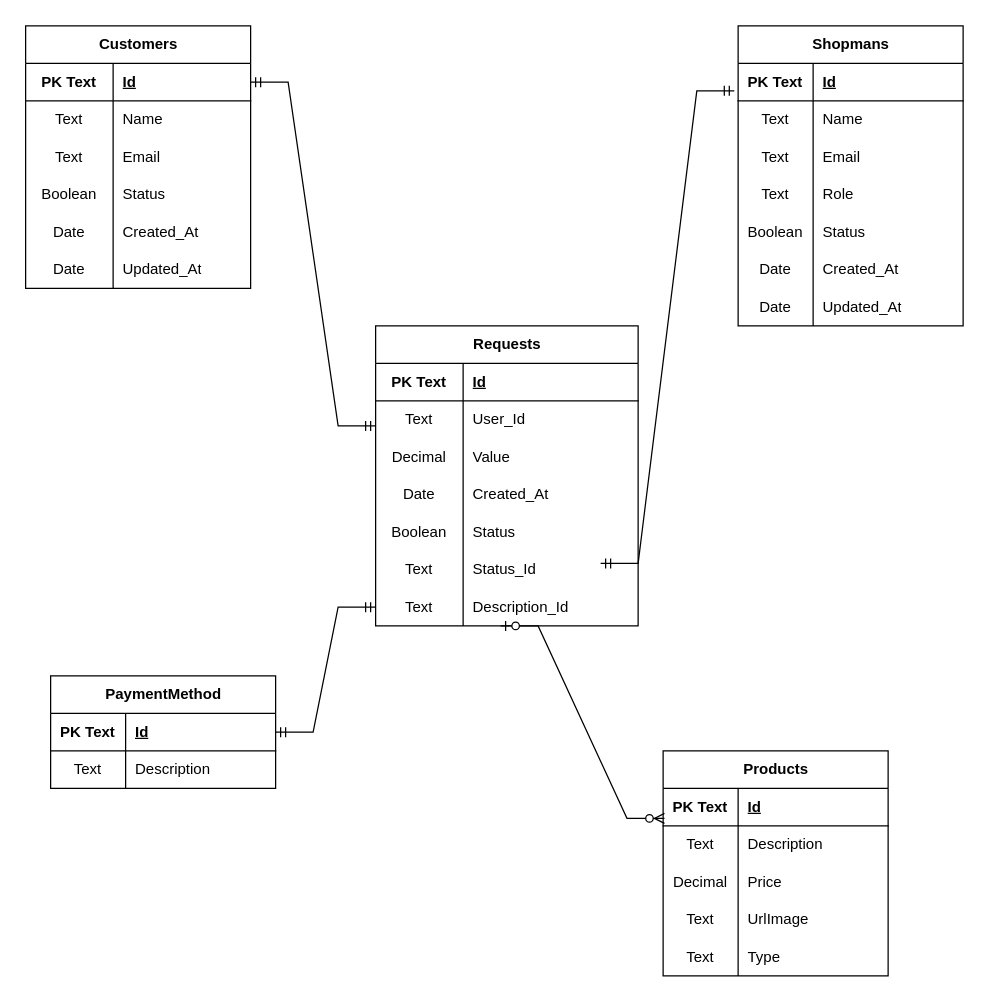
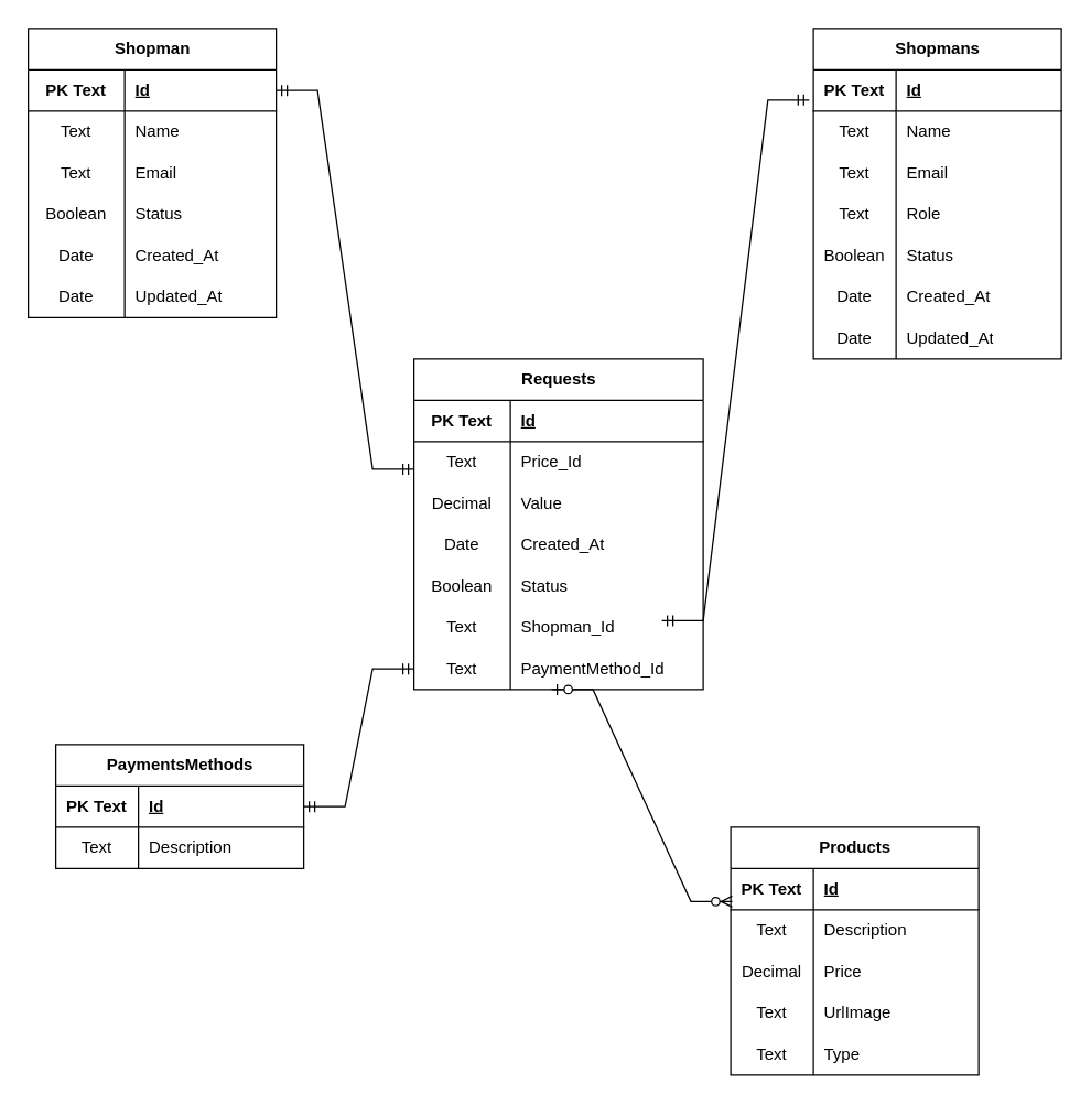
- <mxCell id="2" value="Customers" style="shape=table;startSize=30;container=1;collapsible=1;childLayout=tableLayout;fixedRows=1;rowLines=0;fontStyle=1;align=center;resizeLast=1;html=1;" parent="1" vertex="1"><mxGeometry x="20" y="20" width="180" height="210" as="geometry" /></mxCell>
+ <mxCell id="2" value="Shopman" style="shape=table;startSize=30;container=1;collapsible=1;childLayout=tableLayout;fixedRows=1;rowLines=0;fontStyle=1;align=center;resizeLast=1;html=1;" parent="1" vertex="1"><mxGeometry x="20" y="20" width="180" height="210" as="geometry" /></mxCell>
- <mxCell id="72" value="User_Id" style="shape=partialRectangle;connectable=0;fillColor=none;top=0;left=0;bottom=0;right=0;align=left;spacingLeft=6;overflow=hidden;whiteSpace=wrap;html=1;" parent="70" vertex="1"><mxGeometry x="70" width="140" height="30" as="geometry"><mxRectangle width="140" height="30" as="alternateBounds" /></mxGeometry></mxCell>
+ <mxCell id="72" value="Price_Id" style="shape=partialRectangle;connectable=0;fillColor=none;top=0;left=0;bottom=0;right=0;align=left;spacingLeft=6;overflow=hidden;whiteSpace=wrap;html=1;" parent="70" vertex="1"><mxGeometry x="70" width="140" height="30" as="geometry"><mxRectangle width="140" height="30" as="alternateBounds" /></mxGeometry></mxCell>
- <mxCell id="84" value="Status_Id" style="shape=partialRectangle;connectable=0;fillColor=none;top=0;left=0;bottom=0;right=0;align=left;spacingLeft=6;overflow=hidden;whiteSpace=wrap;html=1;" parent="82" vertex="1"><mxGeometry x="70" width="140" height="30" as="geometry"><mxRectangle width="140" height="30" as="alternateBounds" /></mxGeometry></mxCell>
+ <mxCell id="84" value="Shopman_Id" style="shape=partialRectangle;connectable=0;fillColor=none;top=0;left=0;bottom=0;right=0;align=left;spacingLeft=6;overflow=hidden;whiteSpace=wrap;html=1;" parent="82" vertex="1"><mxGeometry x="70" width="140" height="30" as="geometry"><mxRectangle width="140" height="30" as="alternateBounds" /></mxGeometry></mxCell>
- <mxCell id="87" value="Description_Id" style="shape=partialRectangle;connectable=0;fillColor=none;top=0;left=0;bottom=0;right=0;align=left;spacingLeft=6;overflow=hidden;whiteSpace=wrap;html=1;" parent="85" vertex="1"><mxGeometry x="70" width="140" height="30" as="geometry"><mxRectangle width="140" height="30" as="alternateBounds" /></mxGeometry></mxCell>
+ <mxCell id="87" value="PaymentMethod_Id" style="shape=partialRectangle;connectable=0;fillColor=none;top=0;left=0;bottom=0;right=0;align=left;spacingLeft=6;overflow=hidden;whiteSpace=wrap;html=1;" parent="85" vertex="1"><mxGeometry x="70" width="140" height="30" as="geometry"><mxRectangle width="140" height="30" as="alternateBounds" /></mxGeometry></mxCell>
- <mxCell id="43" value="PaymentMethod" style="shape=table;startSize=30;container=1;collapsible=1;childLayout=tableLayout;fixedRows=1;rowLines=0;fontStyle=1;align=center;resizeLast=1;html=1;" parent="1" vertex="1"><mxGeometry x="40" y="540" width="180" height="90" as="geometry" /></mxCell>
+ <mxCell id="43" value="PaymentsMethods" style="shape=table;startSize=30;container=1;collapsible=1;childLayout=tableLayout;fixedRows=1;rowLines=0;fontStyle=1;align=center;resizeLast=1;html=1;" parent="1" vertex="1"><mxGeometry x="40" y="540" width="180" height="90" as="geometry" /></mxCell>
